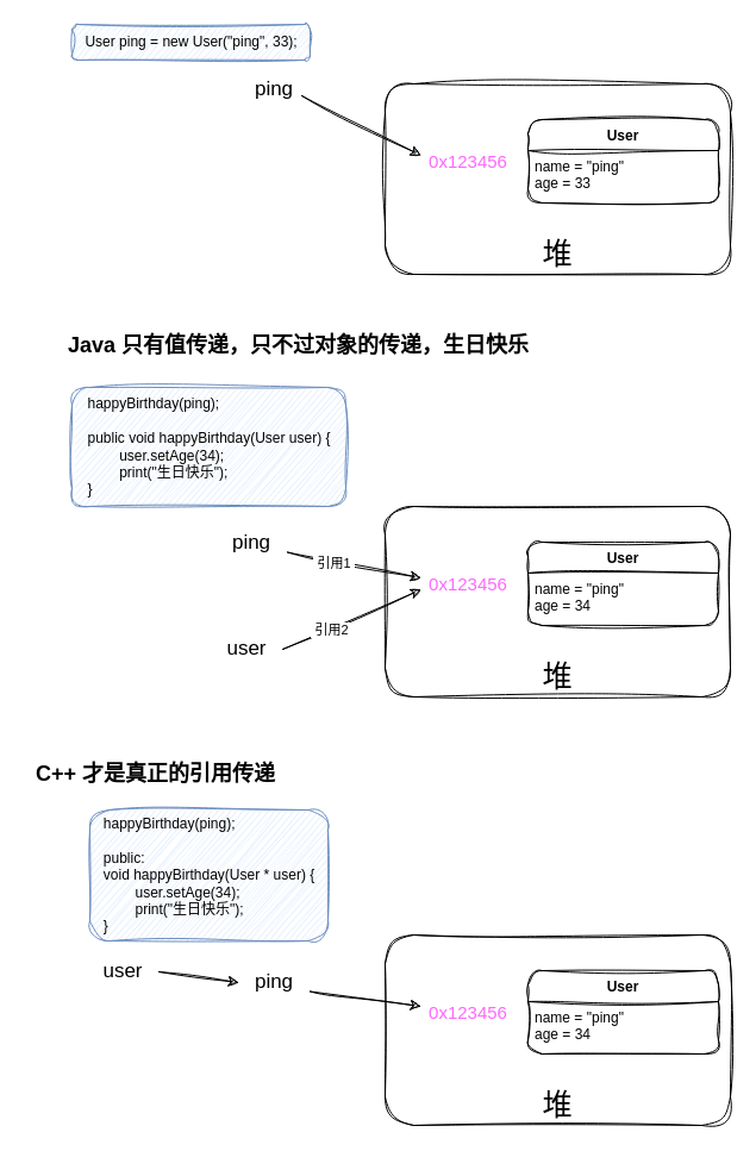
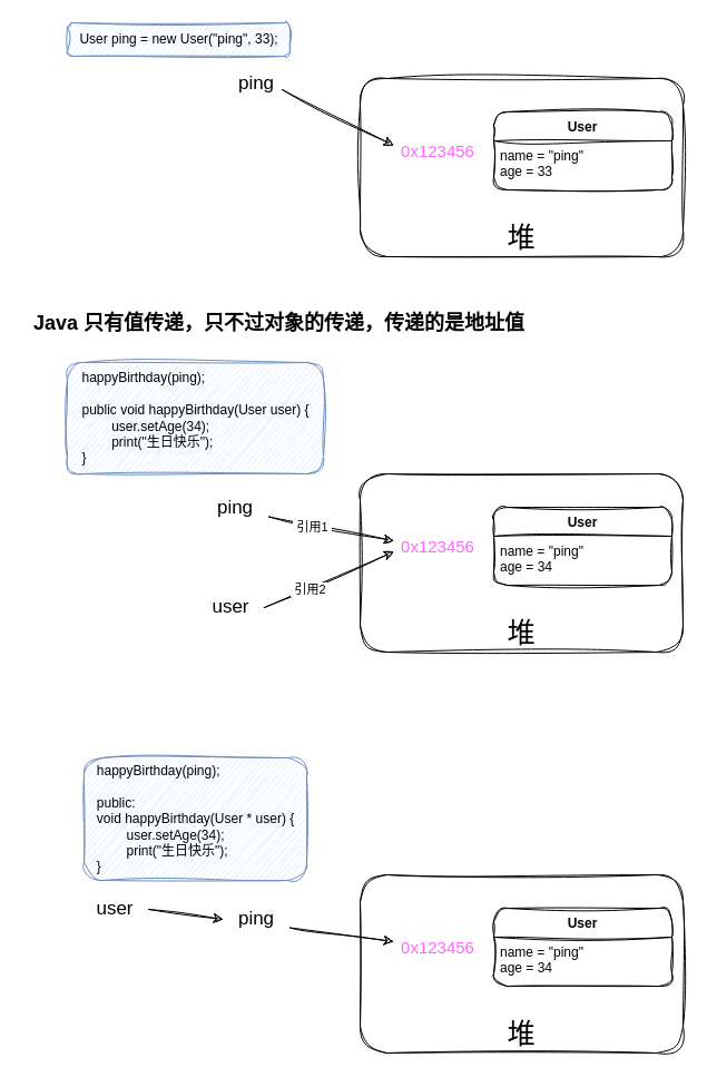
- <mxCell id="29" value="Java 只有值传递，只不过对象的传递，生日快乐" style="text;html=1;align=center;verticalAlign=middle;resizable=0;points=[];autosize=1;strokeColor=none;fillColor=none;fontStyle=1;fontSize=18;rounded=1;sketch=1;curveFitting=1;jiggle=2;" parent="1" vertex="1"><mxGeometry x="20" y="270" width="460" height="40" as="geometry" /></mxCell>
+ <mxCell id="29" value="Java 只有值传递，只不过对象的传递，传递的是地址值" style="text;html=1;align=center;verticalAlign=middle;resizable=0;points=[];autosize=1;strokeColor=none;fillColor=none;fontStyle=1;fontSize=18;rounded=1;sketch=1;curveFitting=1;jiggle=2;" parent="1" vertex="1"><mxGeometry x="20" y="270" width="460" height="40" as="geometry" /></mxCell>
- <mxCell id="30" value="C++ 才是真正的引用传递" style="text;html=1;align=center;verticalAlign=middle;resizable=0;points=[];autosize=1;strokeColor=none;fillColor=none;fontStyle=1;fontSize=18;rounded=1;sketch=1;curveFitting=1;jiggle=2;" parent="1" vertex="1"><mxGeometry x="20" y="630" width="220" height="40" as="geometry" /></mxCell>
